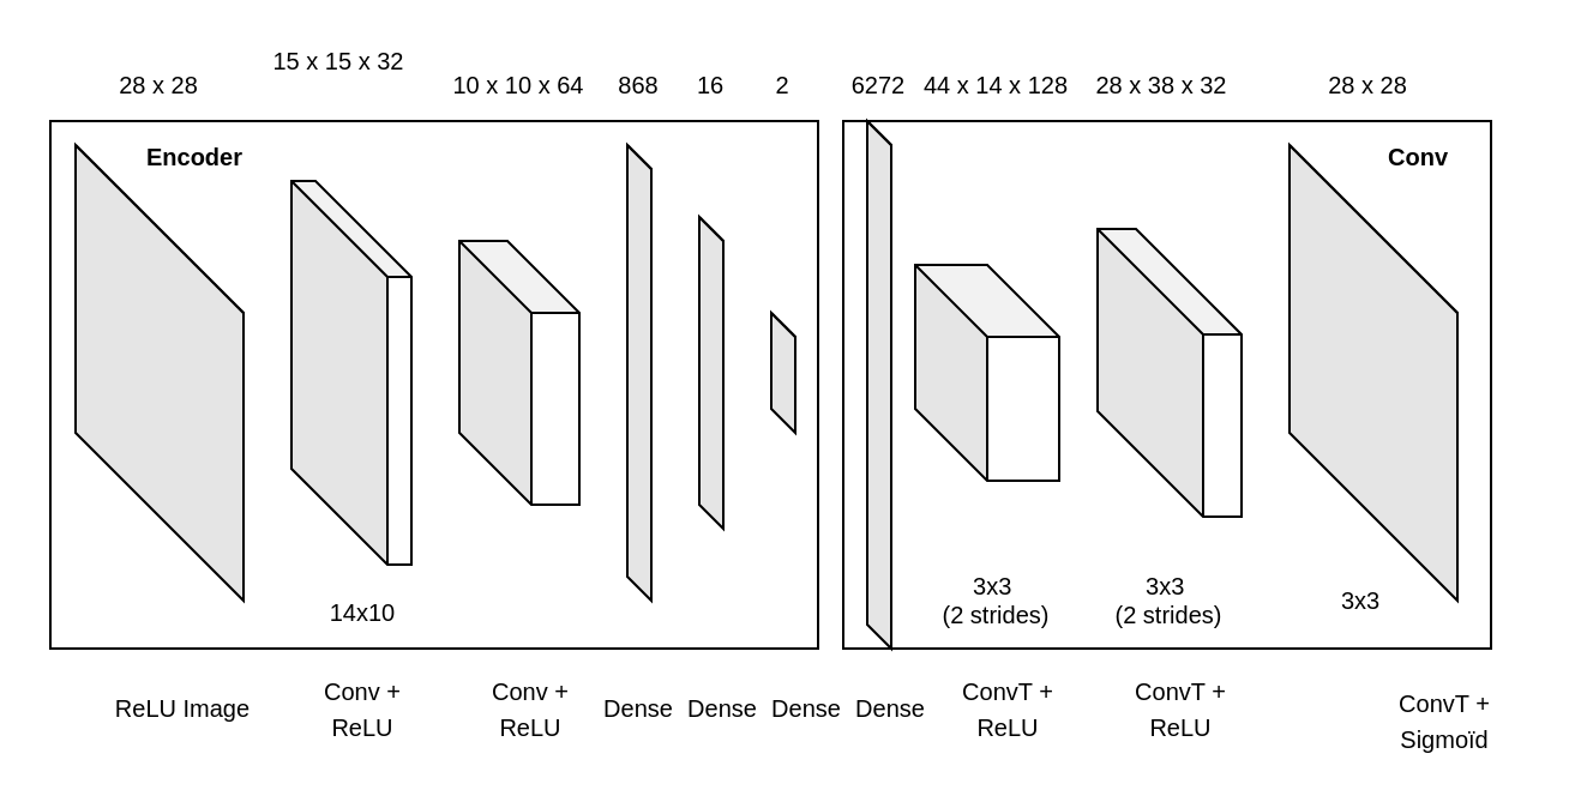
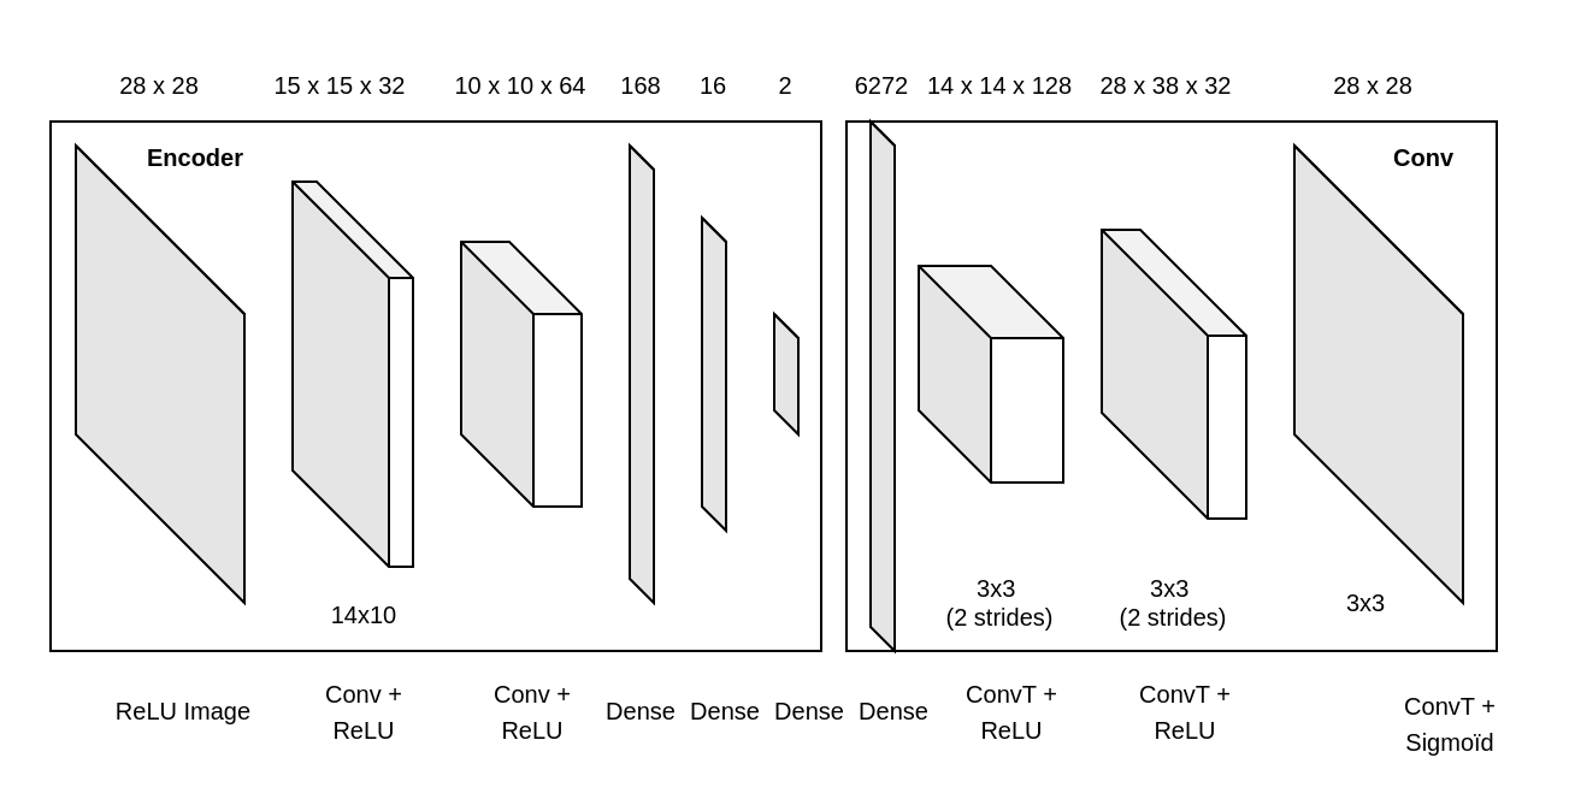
- <mxCell id="29" value="15 x 15 x 32" style="text;html=1;strokeColor=none;fillColor=none;align=center;verticalAlign=middle;whiteSpace=wrap;rounded=0;fontSize=10;" vertex="1" parent="1"><mxGeometry x="111" y="10" width="60" height="30" as="geometry" /></mxCell>
+ <mxCell id="29" value="15 x 15 x 32" style="text;html=1;strokeColor=none;fillColor=none;align=center;verticalAlign=middle;whiteSpace=wrap;rounded=0;fontSize=10;" vertex="1" parent="1"><mxGeometry x="111" y="20" width="60" height="30" as="geometry" /></mxCell>
- <mxCell id="31" value="868" style="text;html=1;strokeColor=none;fillColor=none;align=center;verticalAlign=middle;whiteSpace=wrap;rounded=0;fontSize=10;" vertex="1" parent="1"><mxGeometry x="236" y="20" width="60" height="30" as="geometry" /></mxCell>
+ <mxCell id="31" value="168" style="text;html=1;strokeColor=none;fillColor=none;align=center;verticalAlign=middle;whiteSpace=wrap;rounded=0;fontSize=10;" vertex="1" parent="1"><mxGeometry x="236" y="20" width="60" height="30" as="geometry" /></mxCell>
- <mxCell id="35" value="44 x 14 x 128" style="text;html=1;strokeColor=none;fillColor=none;align=center;verticalAlign=middle;whiteSpace=wrap;rounded=0;fontSize=10;" vertex="1" parent="1"><mxGeometry x="382" y="20" width="66" height="30" as="geometry" /></mxCell>
+ <mxCell id="35" value="14 x 14 x 128" style="text;html=1;strokeColor=none;fillColor=none;align=center;verticalAlign=middle;whiteSpace=wrap;rounded=0;fontSize=10;" vertex="1" parent="1"><mxGeometry x="382" y="20" width="66" height="30" as="geometry" /></mxCell>
